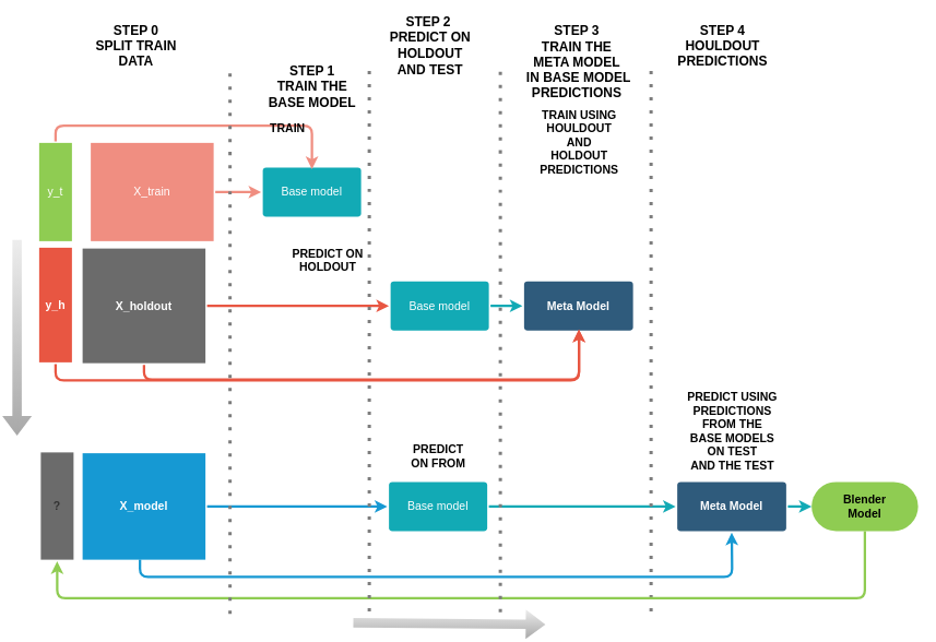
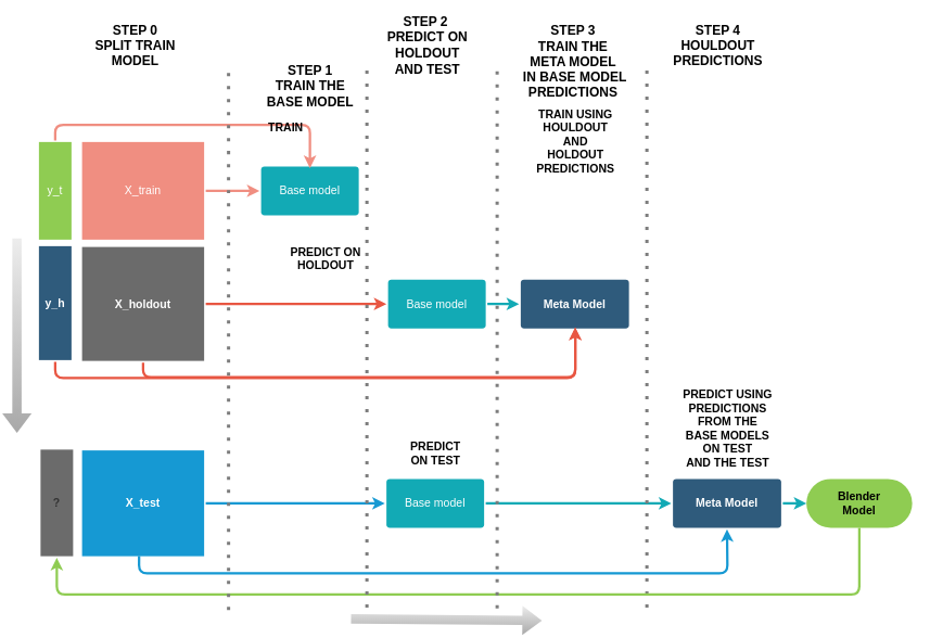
- <mxCell id="32" value="&lt;b&gt;&lt;font&gt;&lt;font style=&quot;font-size: 16px&quot;&gt;STEP 0&lt;br&gt;SPLIT TRAIN &lt;br&gt;DATA&lt;/font&gt;&lt;br&gt;&lt;/font&gt;&lt;/b&gt;" style="text;html=1;align=center;verticalAlign=middle;resizable=0;points=[];autosize=1;strokeColor=none;fillColor=none;" parent="1" vertex="1"><mxGeometry x="110" y="30" width="110" height="50" as="geometry" /></mxCell>
+ <mxCell id="32" value="&lt;b&gt;&lt;font&gt;&lt;font style=&quot;font-size: 16px&quot;&gt;STEP 0&lt;br&gt;SPLIT TRAIN &lt;br&gt;MODEL&lt;/font&gt;&lt;br&gt;&lt;/font&gt;&lt;/b&gt;" style="text;html=1;align=center;verticalAlign=middle;resizable=0;points=[];autosize=1;strokeColor=none;fillColor=none;" parent="1" vertex="1"><mxGeometry x="110" y="30" width="110" height="50" as="geometry" /></mxCell>
- <mxCell id="4" value="X_train" style="rounded=1;whiteSpace=wrap;html=1;shadow=0;labelBackgroundColor=none;strokeColor=none;strokeWidth=3;fillColor=#f08e81;fontFamily=Helvetica;fontSize=14;fontColor=#FFFFFF;align=center;spacing=5;fontStyle=0;arcSize=0;perimeterSpacing=2;" parent="1" vertex="1"><mxGeometry x="110" y="174" width="150" height="120" as="geometry" /></mxCell>
+ <mxCell id="4" value="X_train" style="rounded=1;whiteSpace=wrap;html=1;shadow=0;labelBackgroundColor=none;strokeColor=none;strokeWidth=3;fillColor=#f08e81;fontFamily=Helvetica;fontSize=14;fontColor=#FFFFFF;align=center;spacing=5;fontStyle=0;arcSize=0;perimeterSpacing=2;" parent="1" vertex="1"><mxGeometry x="100" y="174" width="150" height="120" as="geometry" /></mxCell>
- <mxCell id="13" value="y_h" style="rounded=1;whiteSpace=wrap;html=1;shadow=0;labelBackgroundColor=none;strokeColor=none;strokeWidth=3;fillColor=#e85642;fontFamily=Helvetica;fontSize=14;fontColor=#FFFFFF;align=center;spacing=5;fontStyle=1;arcSize=0;perimeterSpacing=2;" parent="1" vertex="1"><mxGeometry x="47" y="302" width="40" height="140" as="geometry" /></mxCell>
+ <mxCell id="13" value="y_h" style="rounded=1;whiteSpace=wrap;html=1;shadow=0;labelBackgroundColor=none;strokeColor=none;strokeWidth=3;fillColor=#2f5b7c;fontFamily=Helvetica;fontSize=14;fontColor=#FFFFFF;align=center;spacing=5;fontStyle=1;arcSize=0;perimeterSpacing=2;" parent="1" vertex="1"><mxGeometry x="47" y="302" width="40" height="140" as="geometry" /></mxCell>
- <mxCell id="24" value="&lt;b&gt;&lt;font style=&quot;font-size: 14px&quot;&gt;PREDICT &lt;br&gt;ON FROM&lt;/font&gt;&lt;/b&gt;" style="text;html=1;align=center;verticalAlign=middle;resizable=0;points=[];autosize=1;strokeColor=none;fillColor=none;" parent="1" vertex="1"><mxGeometry x="494" y="536" width="80" height="40" as="geometry" /></mxCell>
+ <mxCell id="24" value="&lt;b&gt;&lt;font style=&quot;font-size: 14px&quot;&gt;PREDICT &lt;br&gt;ON TEST&lt;/font&gt;&lt;/b&gt;" style="text;html=1;align=center;verticalAlign=middle;resizable=0;points=[];autosize=1;strokeColor=none;fillColor=none;" parent="1" vertex="1"><mxGeometry x="494" y="536" width="80" height="40" as="geometry" /></mxCell>
- <mxCell id="20" value="X_model" style="rounded=1;whiteSpace=wrap;html=1;shadow=0;labelBackgroundColor=none;strokeColor=none;strokeWidth=3;fillColor=#1699d3;fontFamily=Helvetica;fontSize=14;fontColor=#FFFFFF;align=center;spacing=5;fontStyle=1;arcSize=0;perimeterSpacing=2;" parent="1" vertex="1"><mxGeometry x="100" y="553" width="150" height="130" as="geometry" /></mxCell>
+ <mxCell id="20" value="X_test" style="rounded=1;whiteSpace=wrap;html=1;shadow=0;labelBackgroundColor=none;strokeColor=none;strokeWidth=3;fillColor=#1699d3;fontFamily=Helvetica;fontSize=14;fontColor=#FFFFFF;align=center;spacing=5;fontStyle=1;arcSize=0;perimeterSpacing=2;" parent="1" vertex="1"><mxGeometry x="100" y="553" width="150" height="130" as="geometry" /></mxCell>
